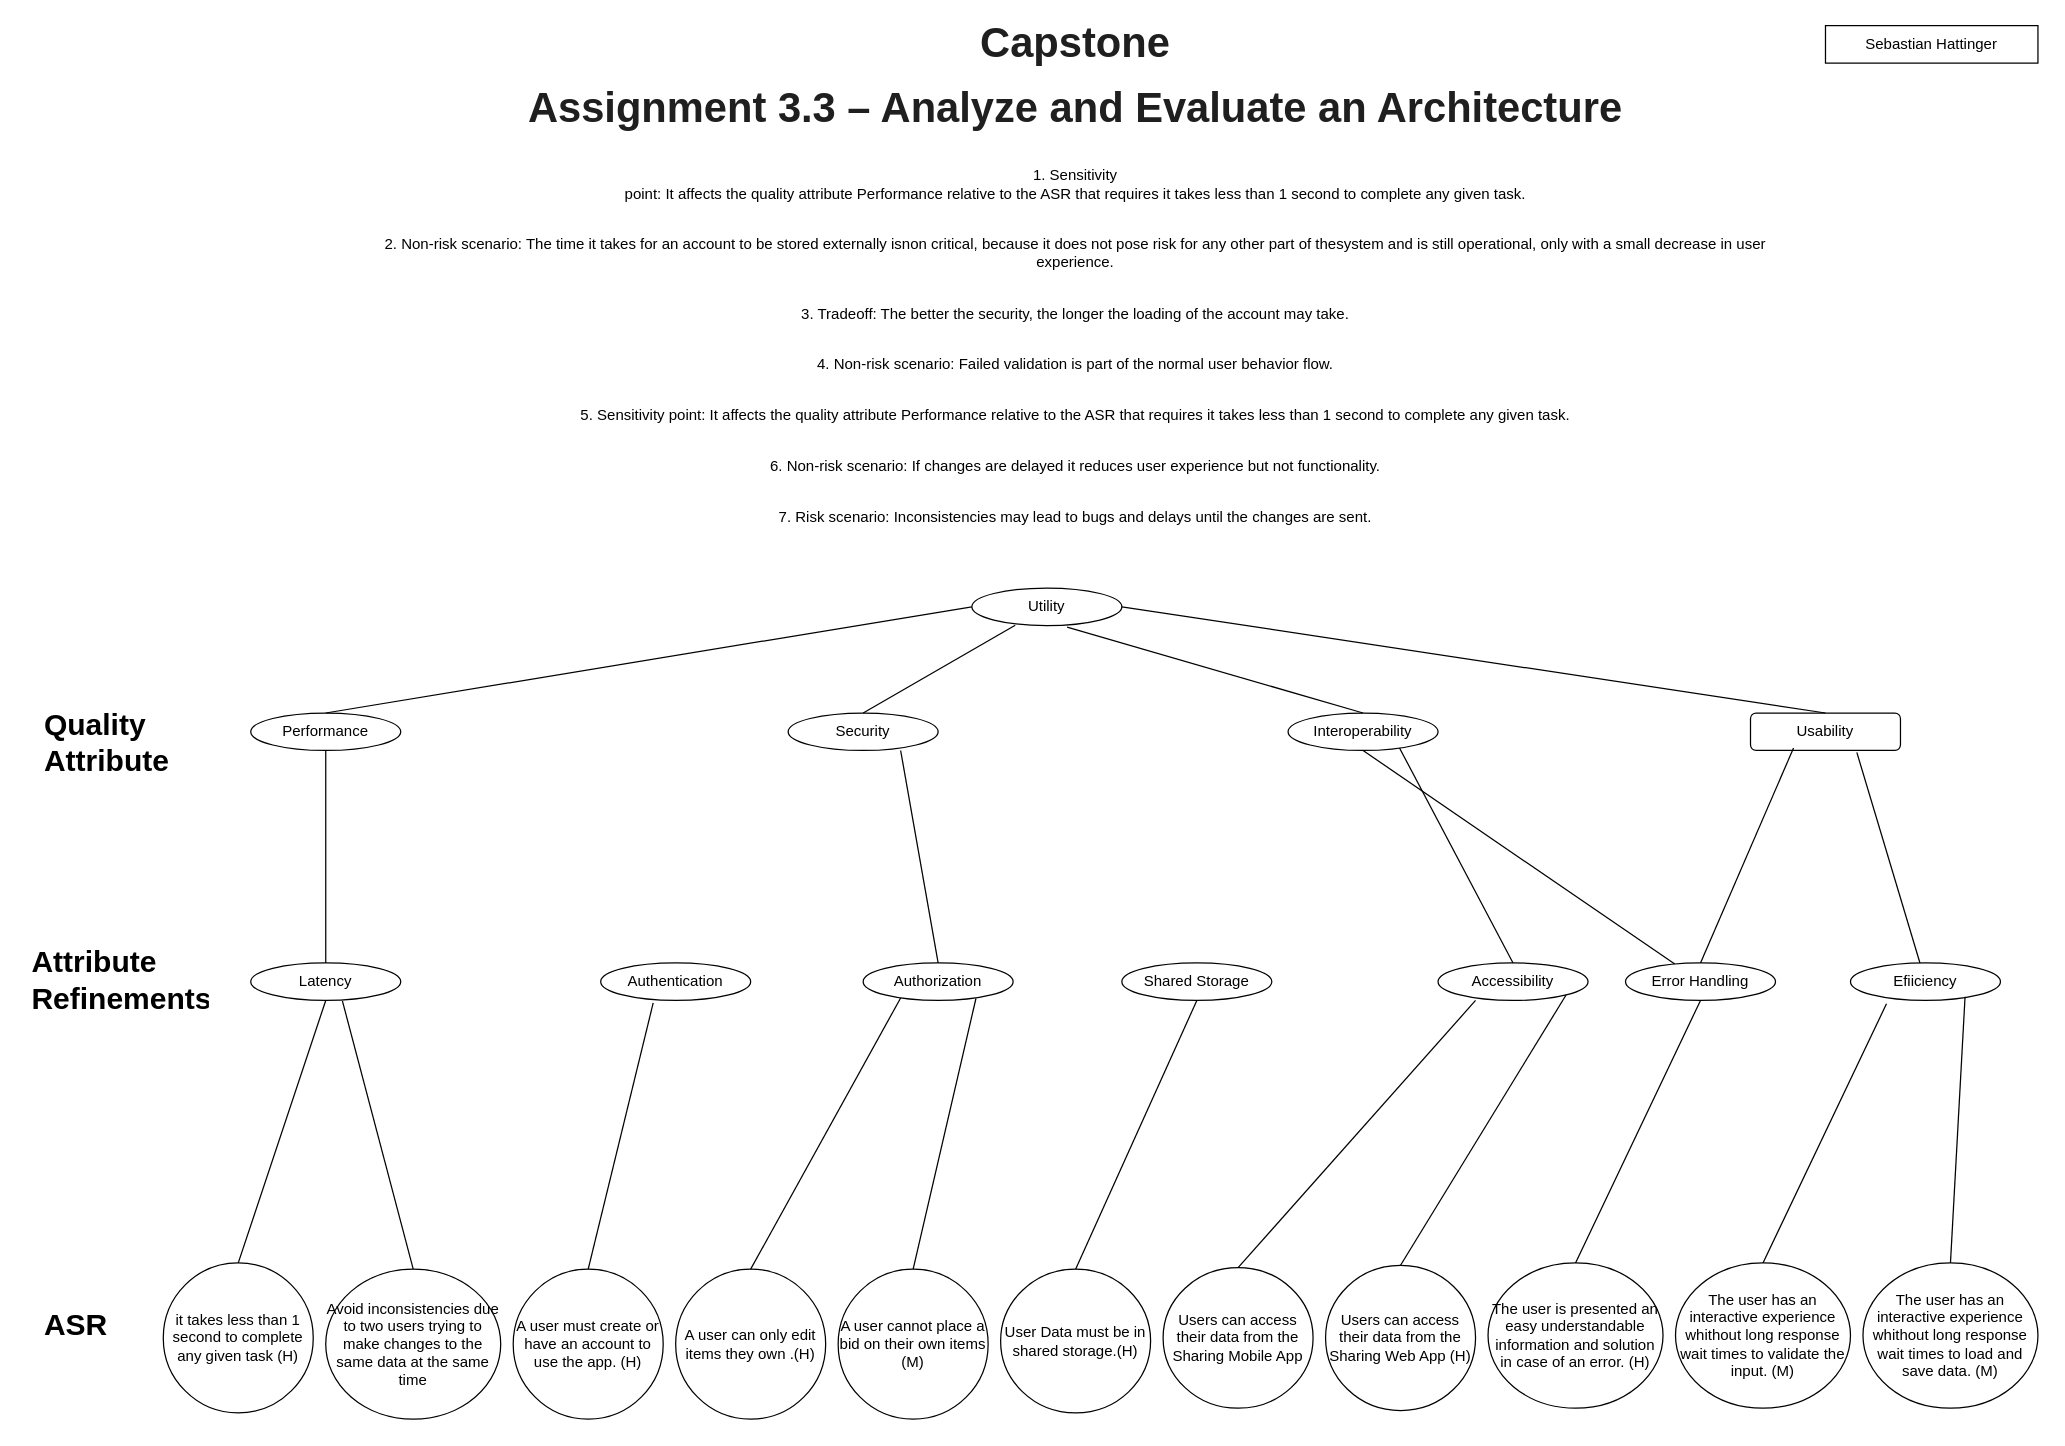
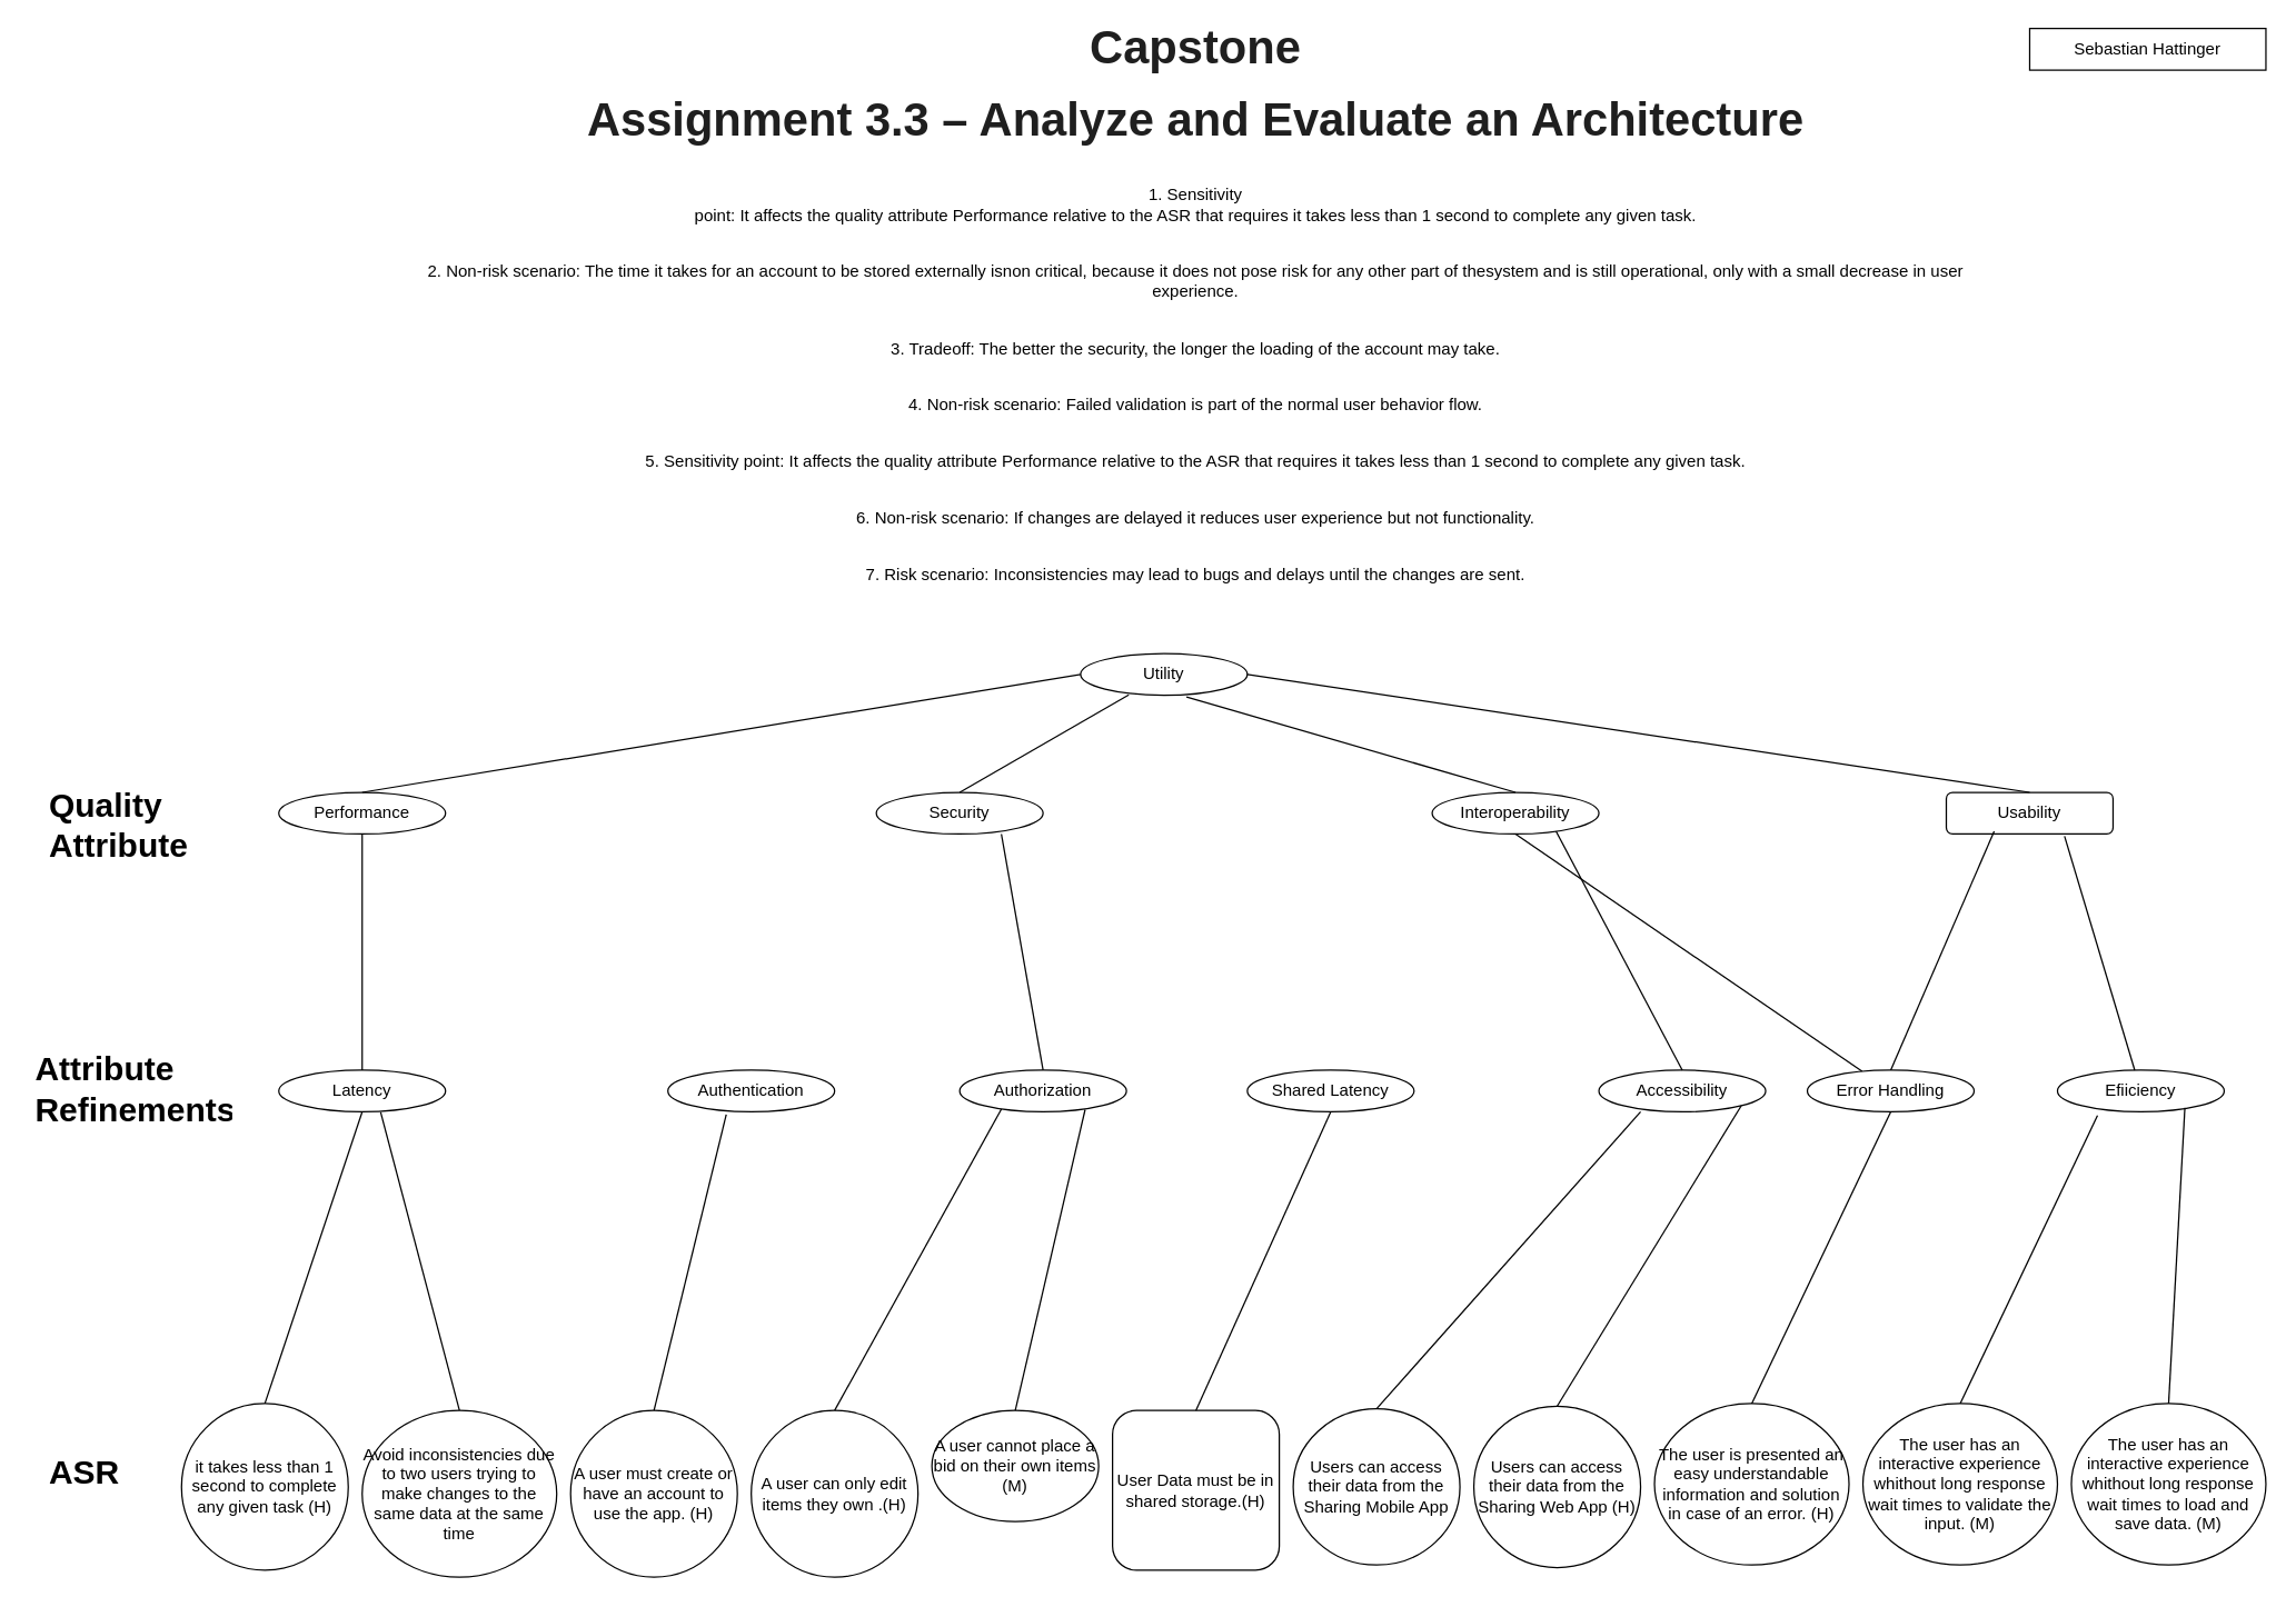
- <mxCell id="16" value="Shared Storage" style="ellipse;whiteSpace=wrap;html=1;" vertex="1" parent="1"><mxGeometry x="897" y="770" width="120" height="30" as="geometry" /></mxCell>
+ <mxCell id="16" value="Shared Latency" style="ellipse;whiteSpace=wrap;html=1;" vertex="1" parent="1"><mxGeometry x="897" y="770" width="120" height="30" as="geometry" /></mxCell>
- <mxCell id="30" value="User Data must be in shared storage.(H)" style="ellipse;whiteSpace=wrap;html=1;" vertex="1" parent="1"><mxGeometry x="800" y="1015" width="120" height="115" as="geometry" /></mxCell>
+ <mxCell id="30" value="User Data must be in shared storage.(H)" style="whiteSpace=wrap;html=1;rounded=1;" vertex="1" parent="1"><mxGeometry x="800" y="1015" width="120" height="115" as="geometry" /></mxCell>
- <mxCell id="14" value="A user cannot place a bid on their own items (M)" style="ellipse;whiteSpace=wrap;html=1;" vertex="1" parent="1"><mxGeometry x="670" y="1015" width="120" height="120" as="geometry" /></mxCell>
+ <mxCell id="14" value="A user cannot place a bid on their own items (M)" style="ellipse;whiteSpace=wrap;html=1;" vertex="1" parent="1"><mxGeometry x="670" y="1015" width="120" height="80" as="geometry" /></mxCell>
